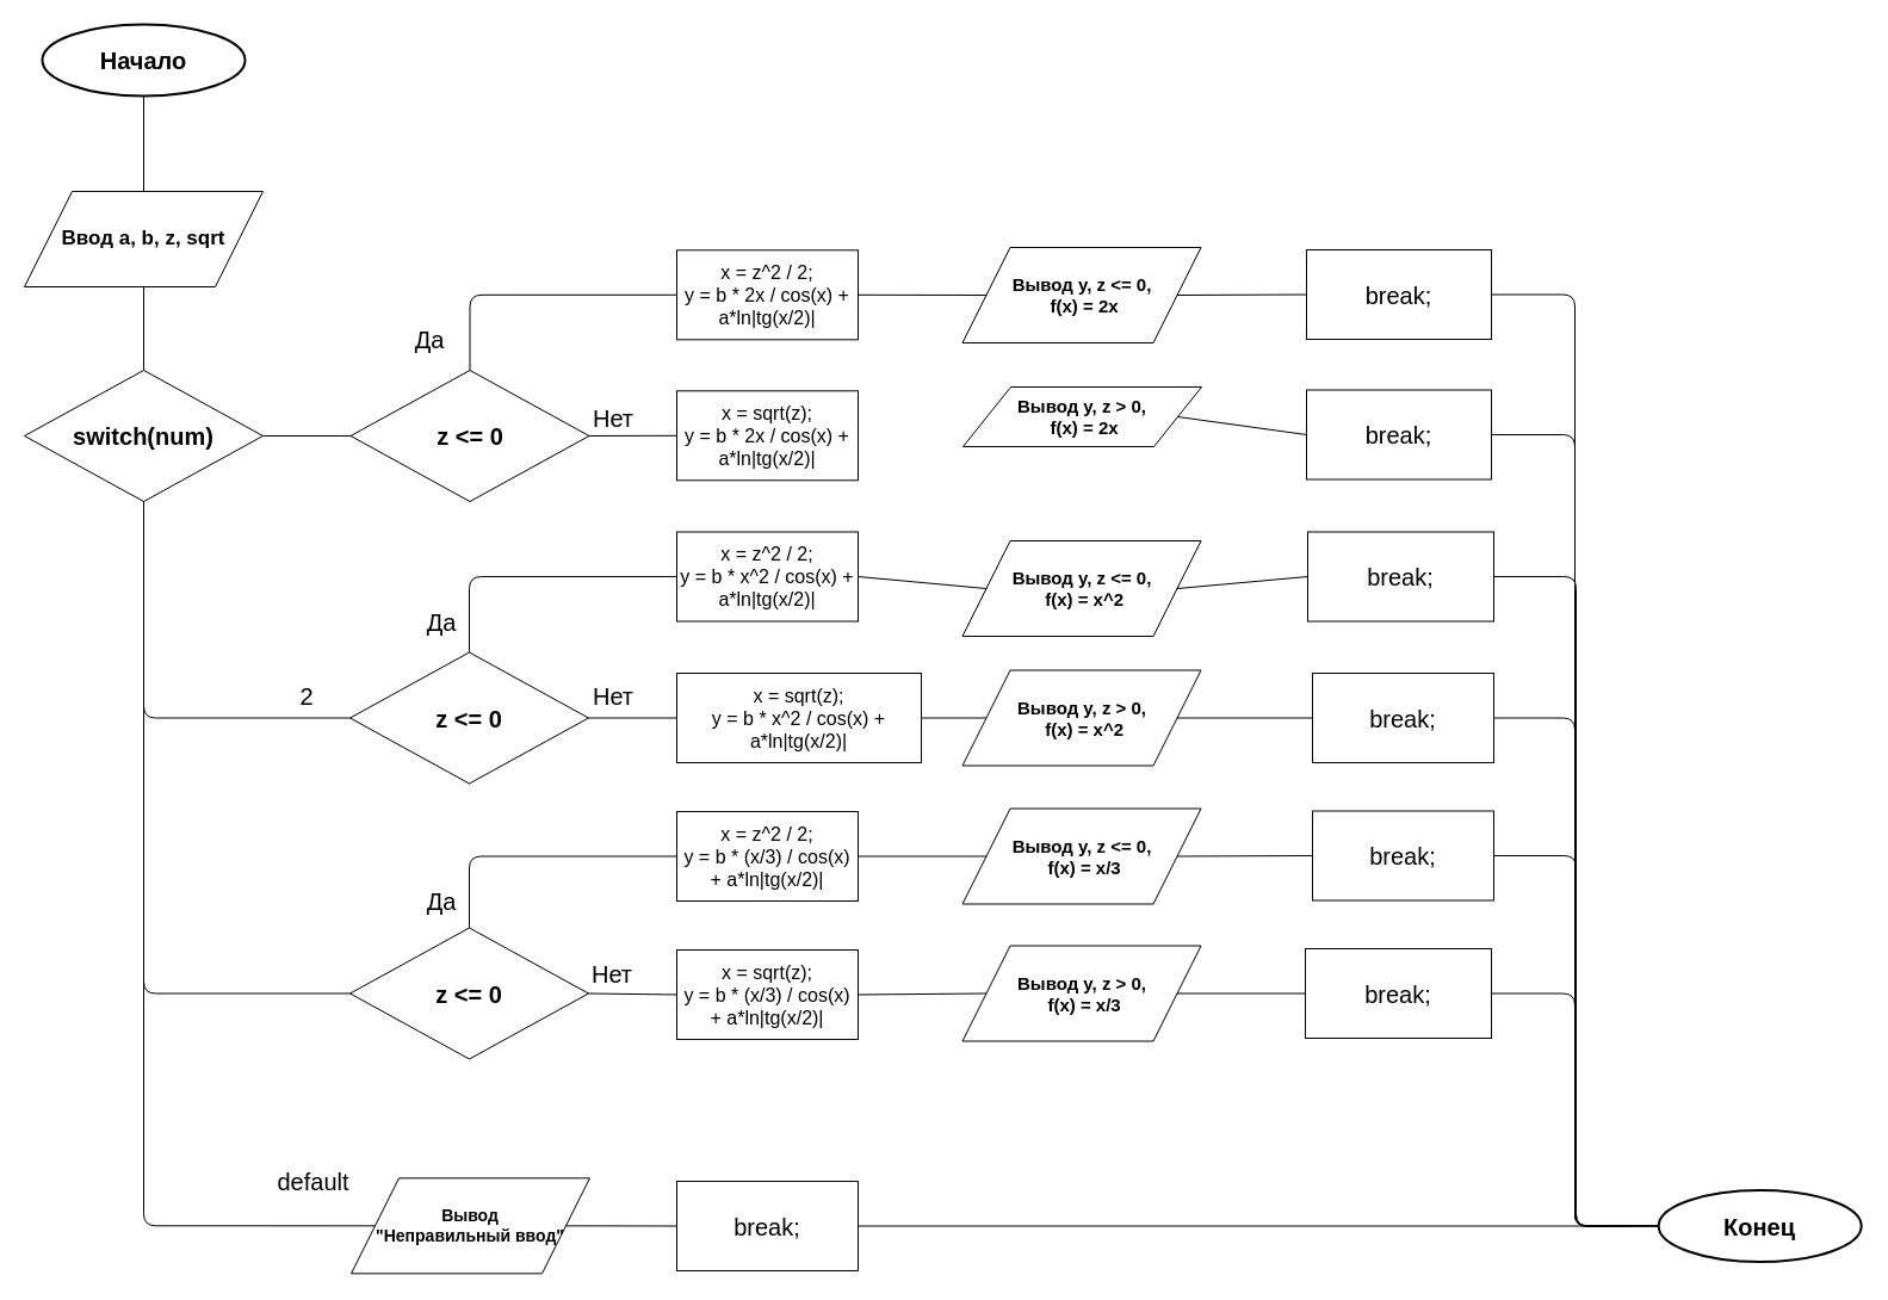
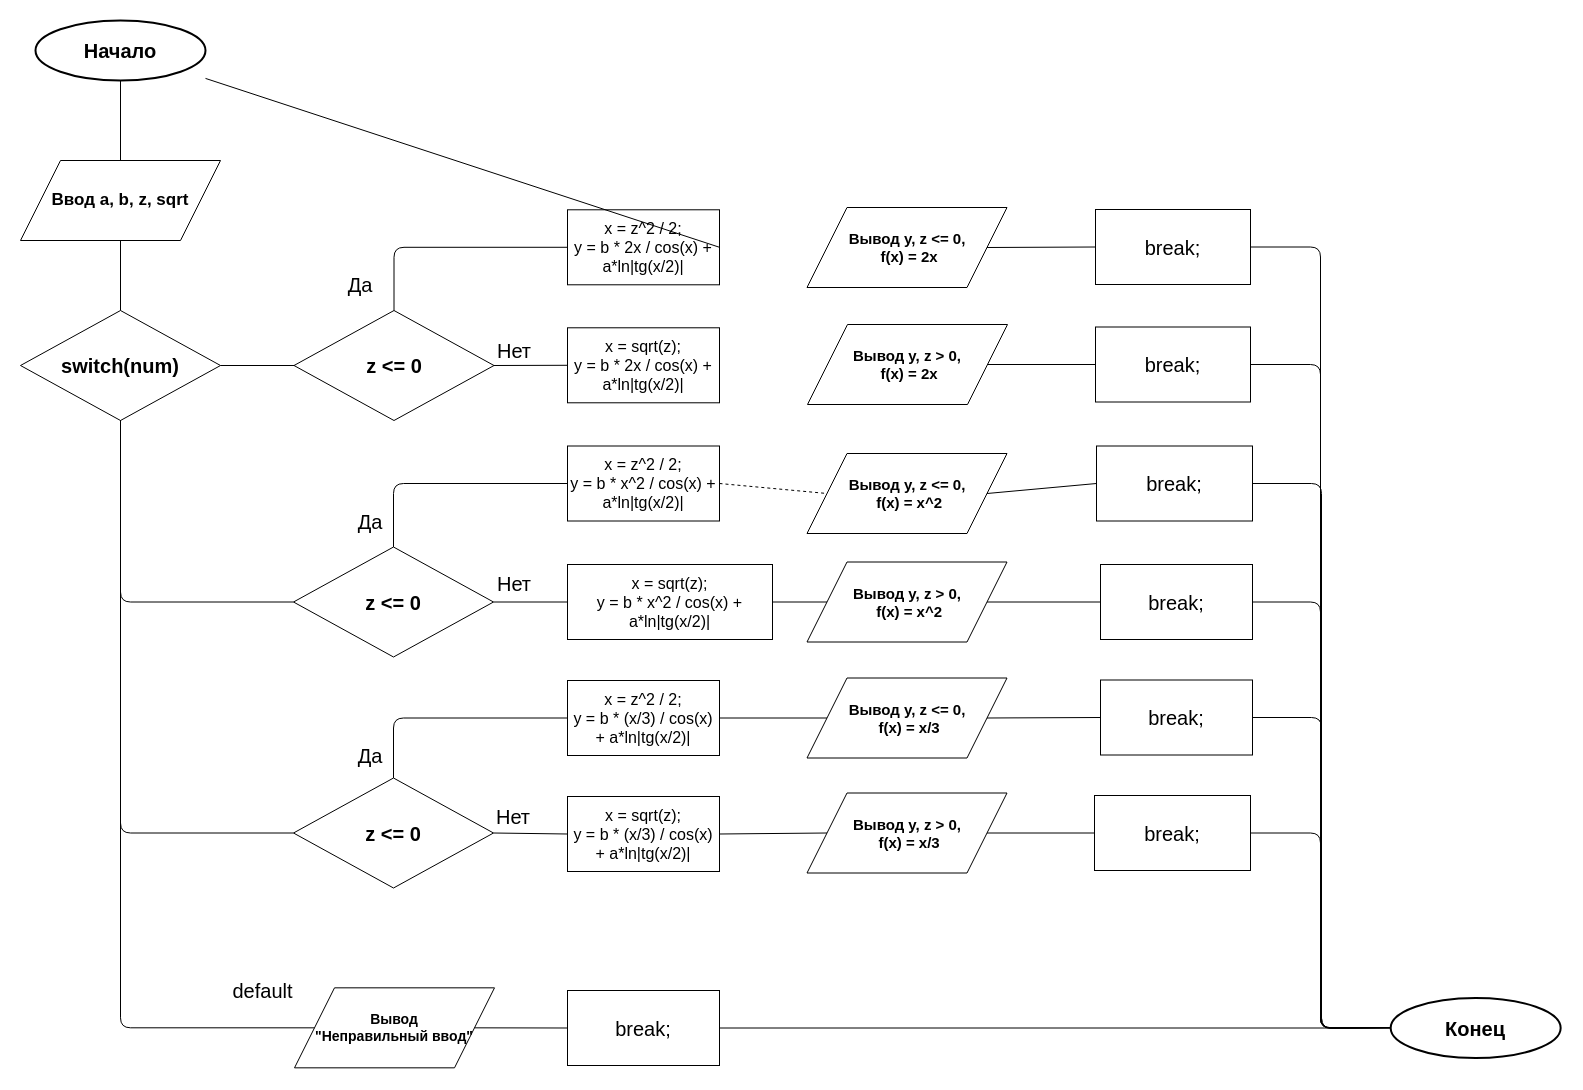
- <mxCell id="41" value="" style="endArrow=none;html=1;entryX=0;entryY=0.5;entryDx=0;entryDy=0;exitX=1;exitY=0.5;exitDx=0;exitDy=0;" parent="1" source="22" target="38" edge="1"><mxGeometry width="50" height="50" relative="1" as="geometry"><mxPoint x="740" y="180" as="sourcePoint" /><mxPoint x="790" y="130" as="targetPoint" /></mxGeometry></mxCell>
+ <mxCell id="41" value="" style="endArrow=none;html=1;exitX=1;exitY=0.5;exitDx=0;exitDy=0;" parent="1" source="22" target="66" edge="1"><mxGeometry width="50" height="50" relative="1" as="geometry"><mxPoint x="740" y="180" as="sourcePoint" /><mxPoint x="790" y="130" as="targetPoint" /></mxGeometry></mxCell>
- <mxCell id="37" value="&lt;b style=&quot;font-size: 15px&quot;&gt;Вывод y, z &amp;gt; 0,&lt;br&gt;&amp;nbsp;f(x) = 2x&lt;/b&gt;" style="shape=parallelogram;perimeter=parallelogramPerimeter;whiteSpace=wrap;html=1;" parent="1" vertex="1"><mxGeometry x="807" y="324" width="200" height="50" as="geometry" /></mxCell>
+ <mxCell id="37" value="&lt;b style=&quot;font-size: 15px&quot;&gt;Вывод y, z &amp;gt; 0,&lt;br&gt;&amp;nbsp;f(x) = 2x&lt;/b&gt;" style="shape=parallelogram;perimeter=parallelogramPerimeter;whiteSpace=wrap;html=1;" parent="1" vertex="1"><mxGeometry x="807" y="324" width="200" height="80" as="geometry" /></mxCell>
- <mxCell id="40" value="" style="endArrow=none;html=1;entryX=0;entryY=0.5;entryDx=0;entryDy=0;exitX=1;exitY=0.5;exitDx=0;exitDy=0;" parent="1" source="14" target="36" edge="1"><mxGeometry width="50" height="50" relative="1" as="geometry"><mxPoint x="720" y="160" as="sourcePoint" /><mxPoint x="770" y="110" as="targetPoint" /></mxGeometry></mxCell>
+ <mxCell id="40" value="" style="endArrow=none;html=1;entryX=0;entryY=0.5;entryDx=0;entryDy=0;exitX=1;exitY=0.5;exitDx=0;exitDy=0;dashed=1;" parent="1" source="14" target="36" edge="1"><mxGeometry width="50" height="50" relative="1" as="geometry"><mxPoint x="720" y="160" as="sourcePoint" /><mxPoint x="770" y="110" as="targetPoint" /></mxGeometry></mxCell>
- <mxCell id="13" value="&lt;font style=&quot;font-size: 20px&quot;&gt;2&lt;/font&gt;" style="text;html=1;strokeColor=none;fillColor=none;align=center;verticalAlign=middle;whiteSpace=wrap;rounded=0;" parent="1" vertex="1"><mxGeometry x="237" y="573" width="40" height="20" as="geometry" /></mxCell>
